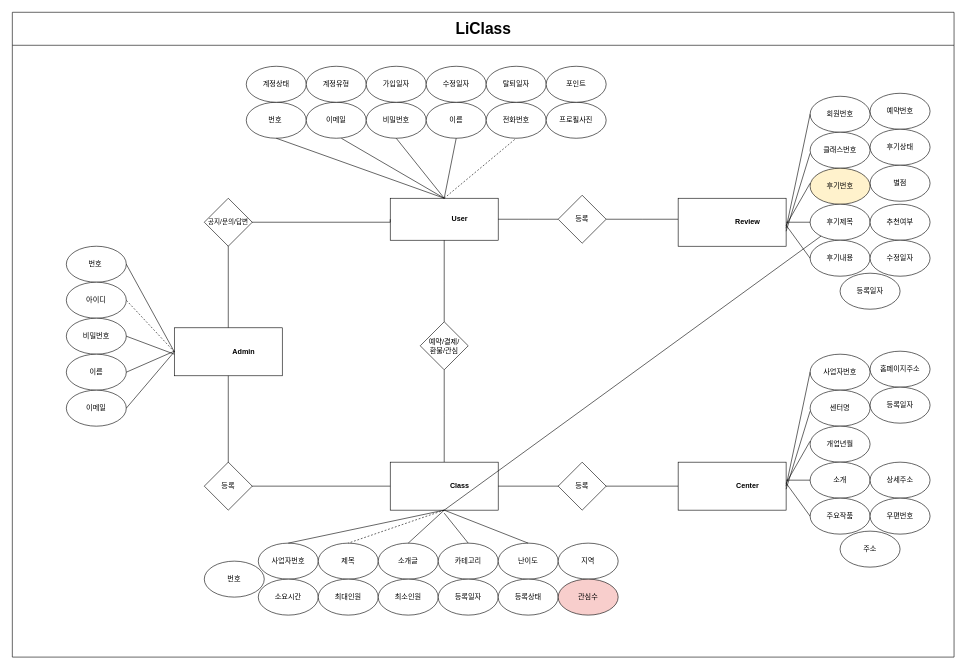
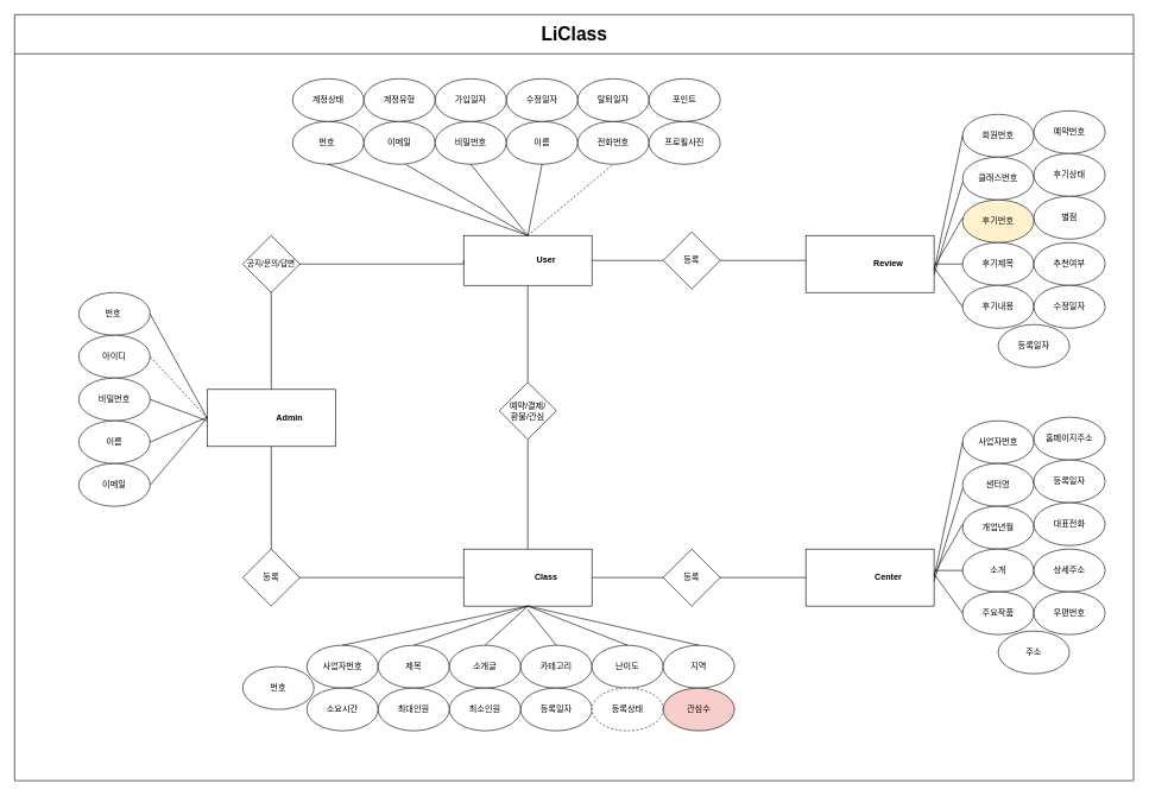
- <mxCell id="63" value="" style="endArrow=none;endFill=0;fontSize=11;elbow=vertical;rounded=0;exitX=0.5;exitY=1;exitDx=0;exitDy=0;" edge="1" parent="2" source="7" target="82"><mxGeometry relative="1" as="geometry"><mxPoint x="730" y="845" as="sourcePoint" /><mxPoint x="770" y="895" as="targetPoint" /></mxGeometry></mxCell>
+ <mxCell id="63" value="" style="endArrow=none;endFill=0;fontSize=11;elbow=vertical;rounded=0;entryX=0.5;entryY=0;entryDx=0;entryDy=0;exitX=0.5;exitY=1;exitDx=0;exitDy=0;" edge="1" parent="2" source="7" target="51"><mxGeometry relative="1" as="geometry"><mxPoint x="730" y="845" as="sourcePoint" /><mxPoint x="770" y="895" as="targetPoint" /></mxGeometry></mxCell>
+ <mxCell id="68" value="대표전화" style="ellipse;whiteSpace=wrap;html=1;" vertex="1" parent="2"><mxGeometry x="1430" y="685" width="100" height="60" as="geometry" /></mxCell>
- <mxCell id="61" value="" style="endArrow=none;endFill=0;fontSize=11;elbow=vertical;rounded=0;entryX=0.5;entryY=0;entryDx=0;entryDy=0;exitX=0.5;exitY=1;exitDx=0;exitDy=0;dashed=1;" edge="1" parent="2" source="7" target="47"><mxGeometry relative="1" as="geometry"><mxPoint x="720" y="835" as="sourcePoint" /><mxPoint x="470" y="895" as="targetPoint" /></mxGeometry></mxCell>
+ <mxCell id="61" value="" style="endArrow=none;endFill=0;fontSize=11;elbow=vertical;rounded=0;entryX=0.5;entryY=0;entryDx=0;entryDy=0;exitX=0.5;exitY=1;exitDx=0;exitDy=0;" edge="1" parent="2" source="7" target="47"><mxGeometry relative="1" as="geometry"><mxPoint x="720" y="835" as="sourcePoint" /><mxPoint x="470" y="895" as="targetPoint" /></mxGeometry></mxCell>
- <mxCell id="56" value="등록상태" style="ellipse;whiteSpace=wrap;html=1;" vertex="1" parent="2"><mxGeometry x="810" y="945" width="100" height="60" as="geometry" /></mxCell>
+ <mxCell id="56" value="등록상태" style="ellipse;whiteSpace=wrap;html=1;dashed=1;" vertex="1" parent="2"><mxGeometry x="810" y="945" width="100" height="60" as="geometry" /></mxCell>
